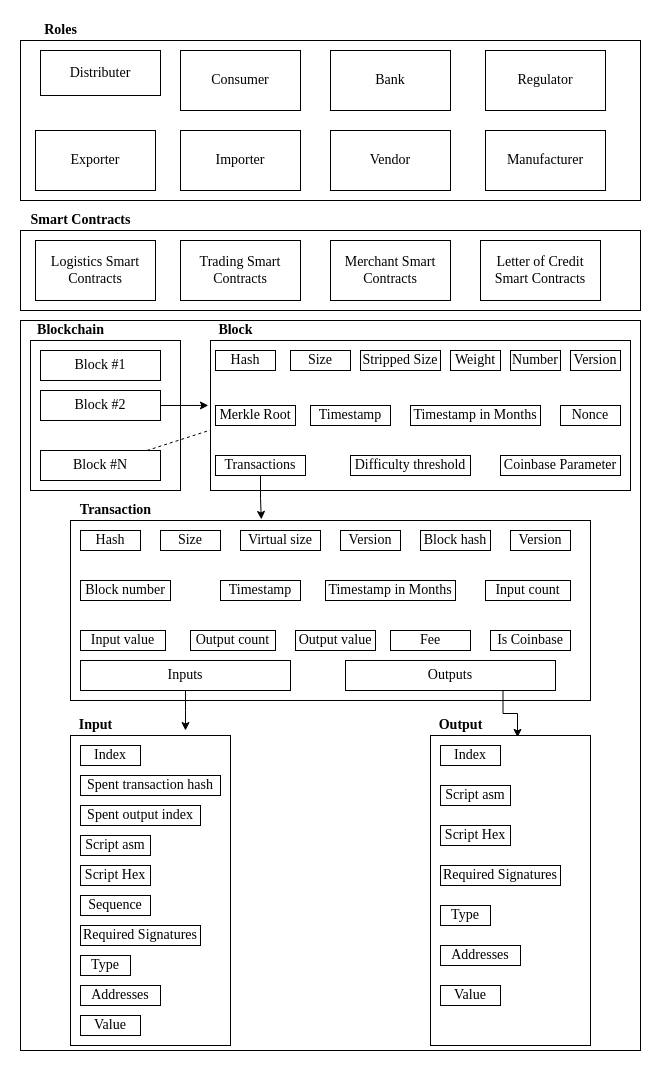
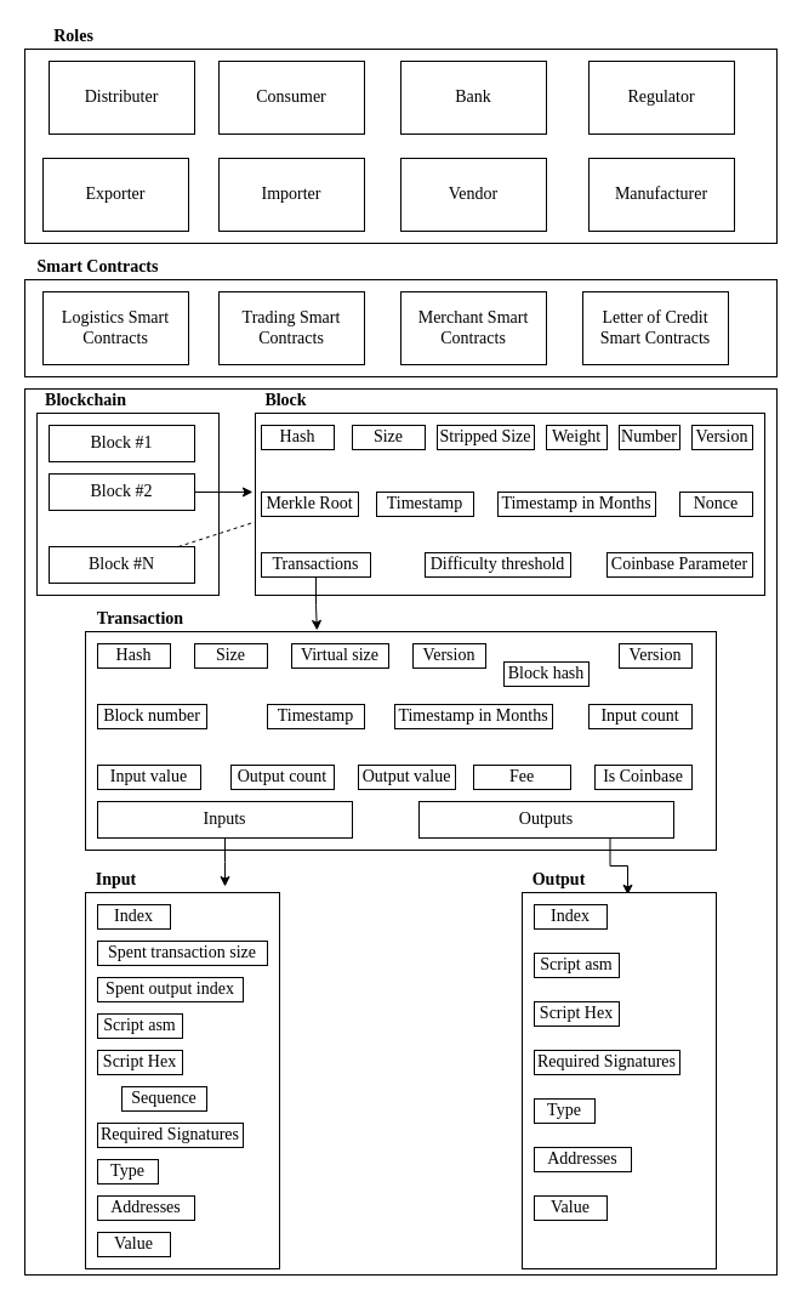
- <mxCell id="80" value="Distributer" style="rounded=0;whiteSpace=wrap;html=1;fontFamily=Times New Roman;fontSize=14;" vertex="1" parent="1"><mxGeometry x="40" y="50" width="120" height="45" as="geometry" /></mxCell>
+ <mxCell id="80" value="Distributer" style="rounded=0;whiteSpace=wrap;html=1;fontFamily=Times New Roman;fontSize=14;" vertex="1" parent="1"><mxGeometry x="40" y="50" width="120" height="60" as="geometry" /></mxCell>
- <mxCell id="31" value="Block hash" style="rounded=0;whiteSpace=wrap;html=1;fontFamily=Times New Roman;fontSize=14;" parent="1" vertex="1"><mxGeometry x="420" y="530" width="70" height="20" as="geometry" /></mxCell>
+ <mxCell id="31" value="Block hash" style="rounded=0;whiteSpace=wrap;html=1;fontFamily=Times New Roman;fontSize=14;" parent="1" vertex="1"><mxGeometry x="415" y="545" width="70" height="20" as="geometry" /></mxCell>
- <mxCell id="47" value="Spent transaction hash" style="rounded=0;whiteSpace=wrap;html=1;fontFamily=Times New Roman;fontSize=14;" parent="1" vertex="1"><mxGeometry x="80" y="775" width="140" height="20" as="geometry" /></mxCell>
+ <mxCell id="47" value="Spent transaction size" style="rounded=0;whiteSpace=wrap;html=1;fontFamily=Times New Roman;fontSize=14;" parent="1" vertex="1"><mxGeometry x="80" y="775" width="140" height="20" as="geometry" /></mxCell>
- <mxCell id="51" value="Sequence" style="rounded=0;whiteSpace=wrap;html=1;fontFamily=Times New Roman;fontSize=14;" parent="1" vertex="1"><mxGeometry x="80" y="895" width="70" height="20" as="geometry" /></mxCell>
+ <mxCell id="51" value="Sequence" style="rounded=0;whiteSpace=wrap;html=1;fontFamily=Times New Roman;fontSize=14;" parent="1" vertex="1"><mxGeometry x="100" y="895" width="70" height="20" as="geometry" /></mxCell>
